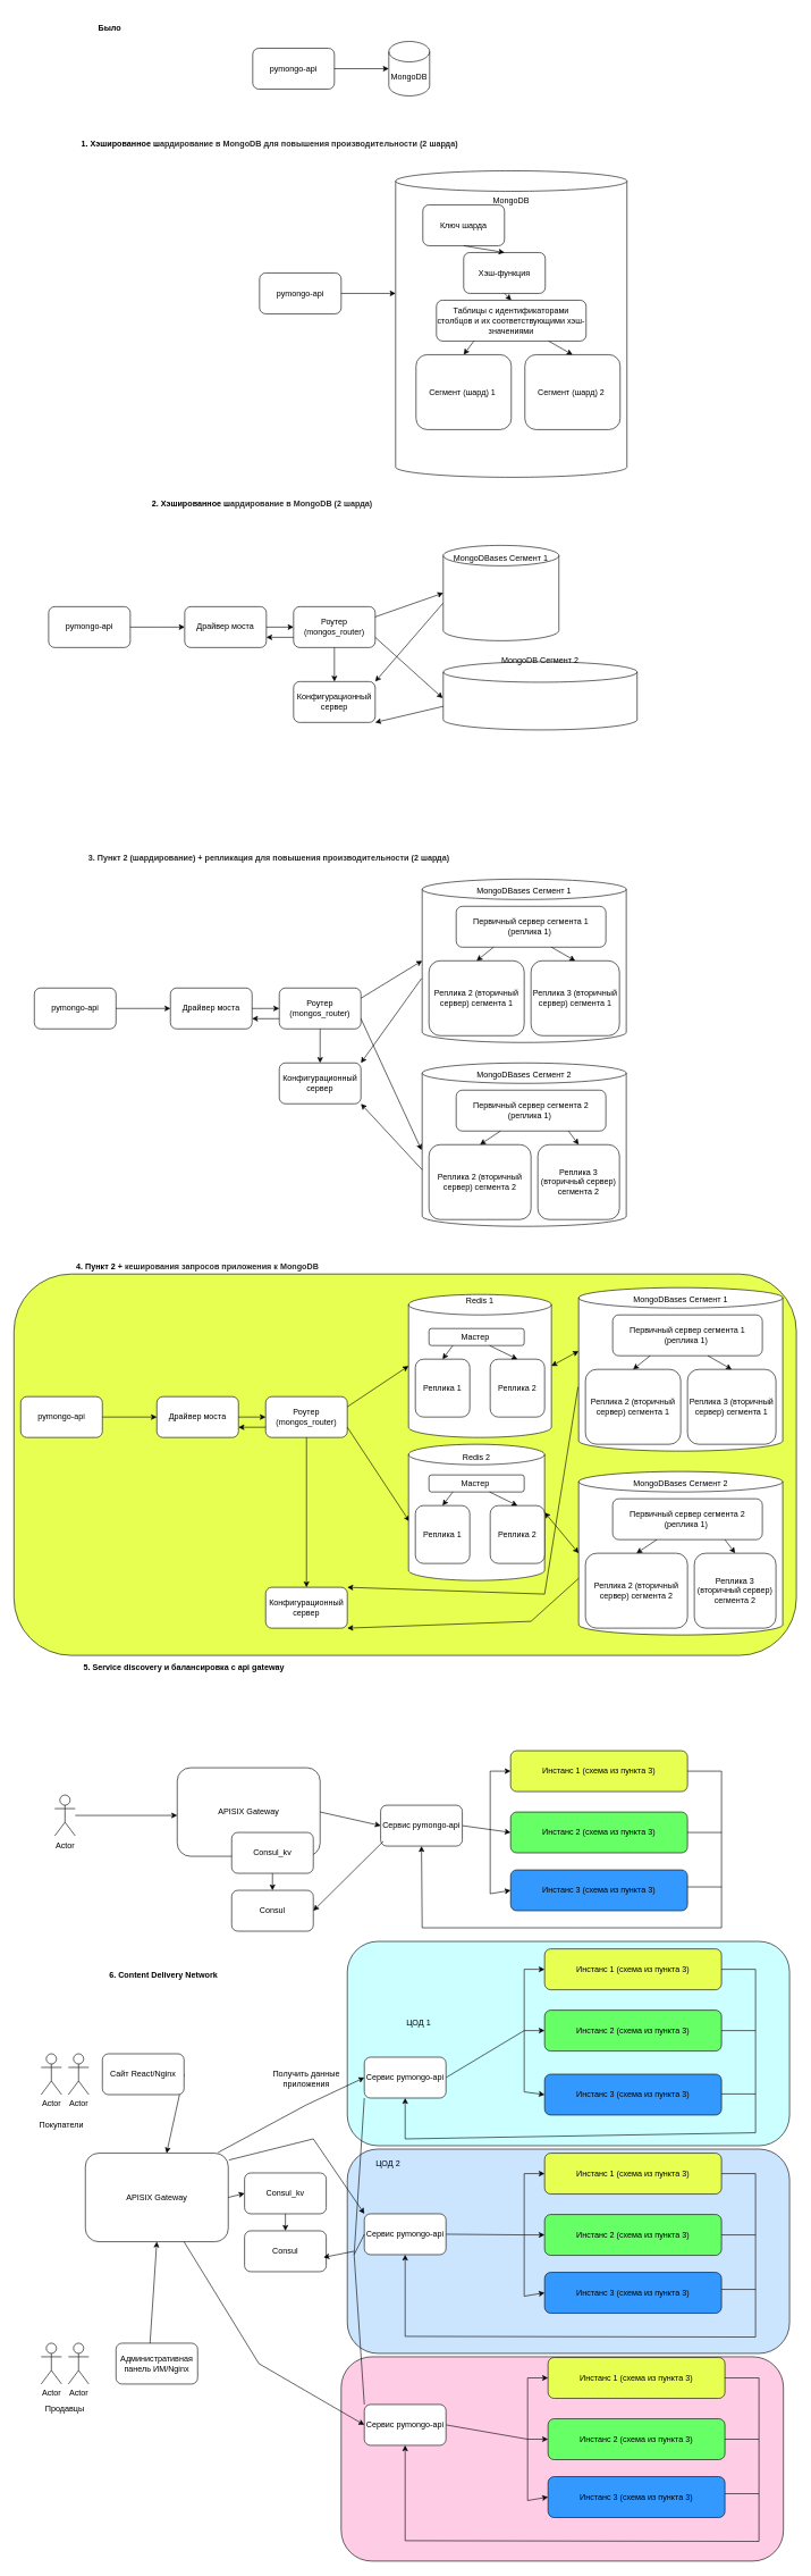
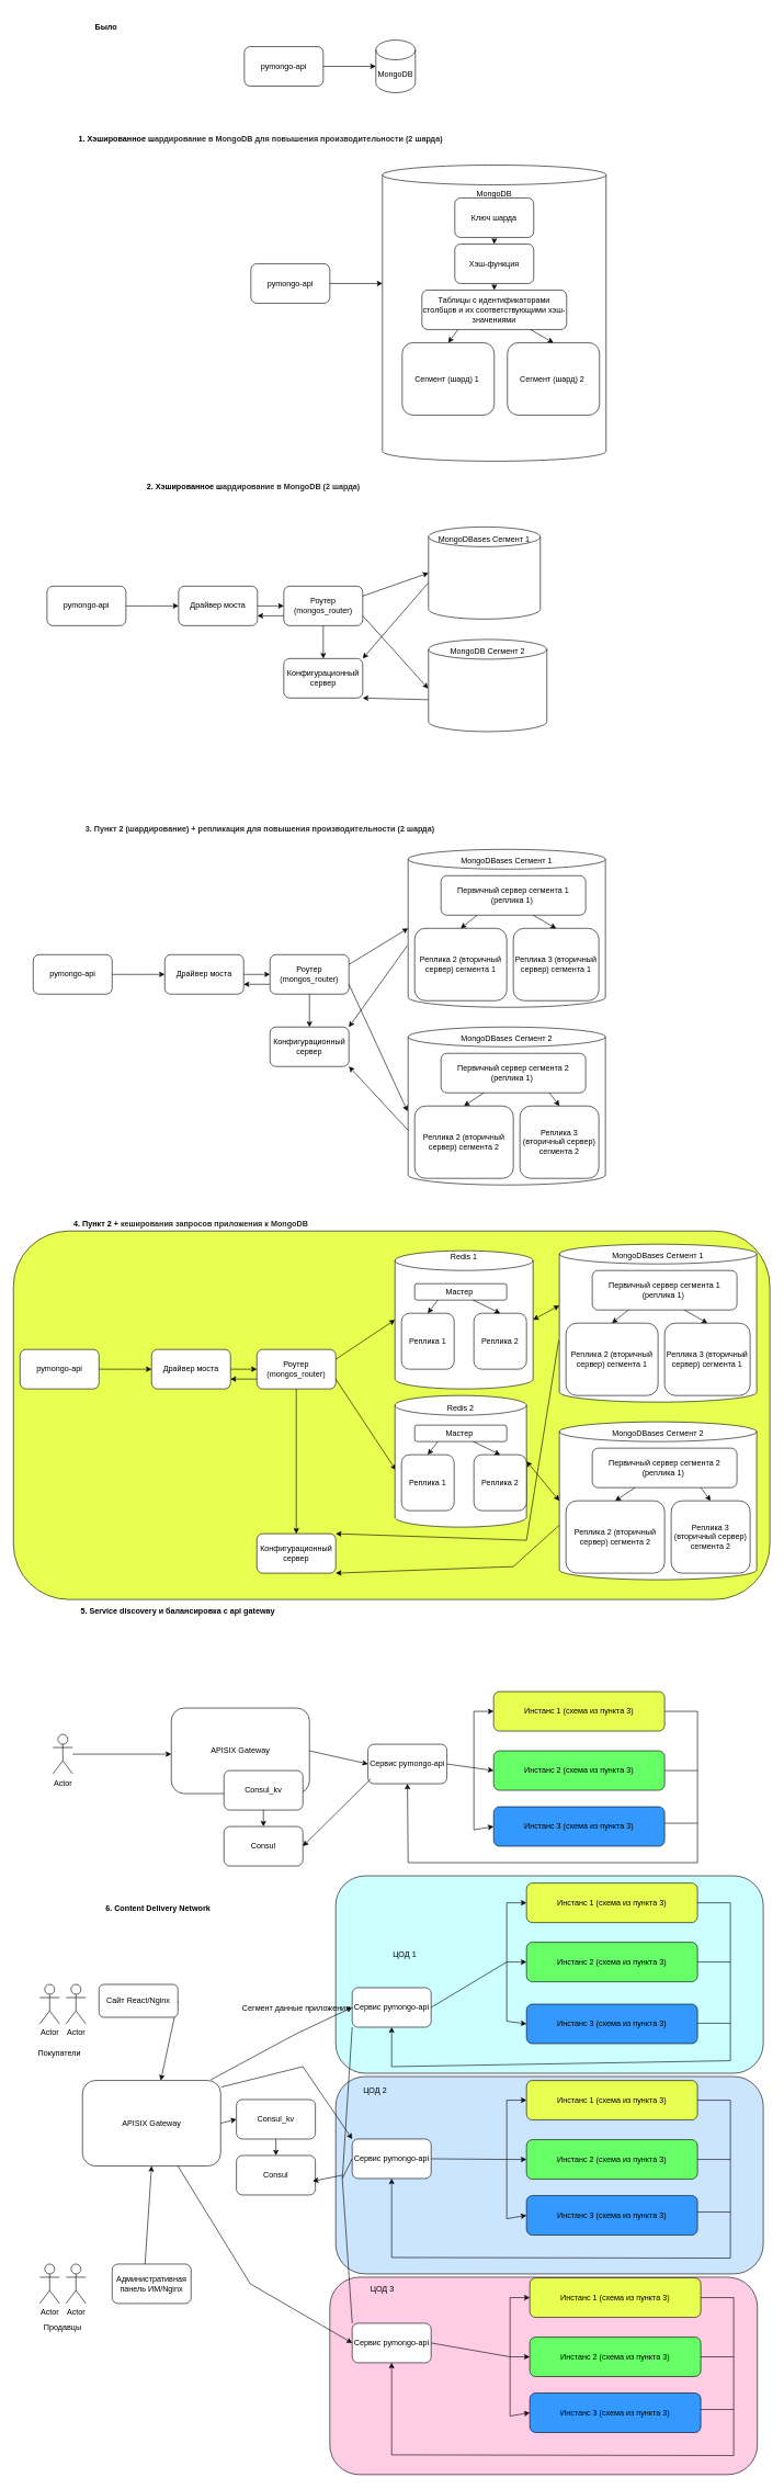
- <mxCell id="13" value="Ключ шарда" style="rounded=1;whiteSpace=wrap;html=1;" parent="1" vertex="1"><mxGeometry x="621" y="300" width="120" height="60" as="geometry" /></mxCell>
+ <mxCell id="13" value="Ключ шарда" style="rounded=1;whiteSpace=wrap;html=1;" parent="1" vertex="1"><mxGeometry x="691" y="300" width="120" height="60" as="geometry" /></mxCell>
- <mxCell id="14" value="Хэш-функция" style="rounded=1;whiteSpace=wrap;html=1;" parent="1" vertex="1"><mxGeometry x="681" y="370" width="120" height="60" as="geometry" /></mxCell>
+ <mxCell id="14" value="Хэш-функция" style="rounded=1;whiteSpace=wrap;html=1;" parent="1" vertex="1"><mxGeometry x="691" y="370" width="120" height="60" as="geometry" /></mxCell>
- <mxCell id="55" value="MongoDB Сегмент 2&lt;div&gt;&lt;br&gt;&lt;/div&gt;&lt;div&gt;&lt;br&gt;&lt;/div&gt;&lt;div&gt;&lt;br&gt;&lt;/div&gt;&lt;div&gt;&lt;br&gt;&lt;/div&gt;&lt;div&gt;&lt;br&gt;&lt;/div&gt;&lt;div&gt;&lt;br&gt;&lt;/div&gt;&lt;div&gt;&lt;br&gt;&lt;/div&gt;&lt;div&gt;&lt;br&gt;&lt;/div&gt;&lt;div&gt;&lt;br&gt;&lt;/div&gt;" style="shape=cylinder3;whiteSpace=wrap;html=1;boundedLbl=1;backgroundOutline=1;size=15;" parent="1" vertex="1"><mxGeometry x="651" y="971" width="285" height="100" as="geometry" /></mxCell>
+ <mxCell id="55" value="MongoDB Сегмент 2&lt;div&gt;&lt;br&gt;&lt;/div&gt;&lt;div&gt;&lt;br&gt;&lt;/div&gt;&lt;div&gt;&lt;br&gt;&lt;/div&gt;&lt;div&gt;&lt;br&gt;&lt;/div&gt;&lt;div&gt;&lt;br&gt;&lt;/div&gt;&lt;div&gt;&lt;br&gt;&lt;/div&gt;&lt;div&gt;&lt;br&gt;&lt;/div&gt;&lt;div&gt;&lt;br&gt;&lt;/div&gt;&lt;div&gt;&lt;br&gt;&lt;/div&gt;" style="shape=cylinder3;whiteSpace=wrap;html=1;boundedLbl=1;backgroundOutline=1;size=15;" parent="1" vertex="1"><mxGeometry x="651" y="971" width="180" height="140" as="geometry" /></mxCell>
- <mxCell id="167" value="Сайт React/Nginx" style="rounded=1;whiteSpace=wrap;html=1;" parent="1" vertex="1"><mxGeometry x="150" y="3015" width="120" height="60" as="geometry" /></mxCell>
+ <mxCell id="167" value="Сайт React/Nginx" style="rounded=1;whiteSpace=wrap;html=1;" parent="1" vertex="1"><mxGeometry x="150" y="3015" width="120" height="50" as="geometry" /></mxCell>
- <mxCell id="169" value="&lt;font face=&quot;Helvetica&quot; style=&quot;font-size: 12px;&quot;&gt;Получить данные приложения&lt;/font&gt;" style="text;html=1;align=center;verticalAlign=middle;whiteSpace=wrap;rounded=0;" parent="1" vertex="1"><mxGeometry x="365" y="3036" width="170" height="30" as="geometry" /></mxCell>
+ <mxCell id="169" value="&lt;font face=&quot;Helvetica&quot; style=&quot;font-size: 12px;&quot;&gt;Сегмент данные приложения&lt;/font&gt;" style="text;html=1;align=center;verticalAlign=middle;whiteSpace=wrap;rounded=0;" parent="1" vertex="1"><mxGeometry x="365" y="3036" width="170" height="30" as="geometry" /></mxCell>
+ <mxCell id="183" value="ЦОД 3&lt;div&gt;&lt;br&gt;&lt;/div&gt;" style="text;html=1;align=center;verticalAlign=middle;whiteSpace=wrap;rounded=0;" vertex="1" parent="1"><mxGeometry x="551" y="3470" width="60" height="30" as="geometry" /></mxCell>
